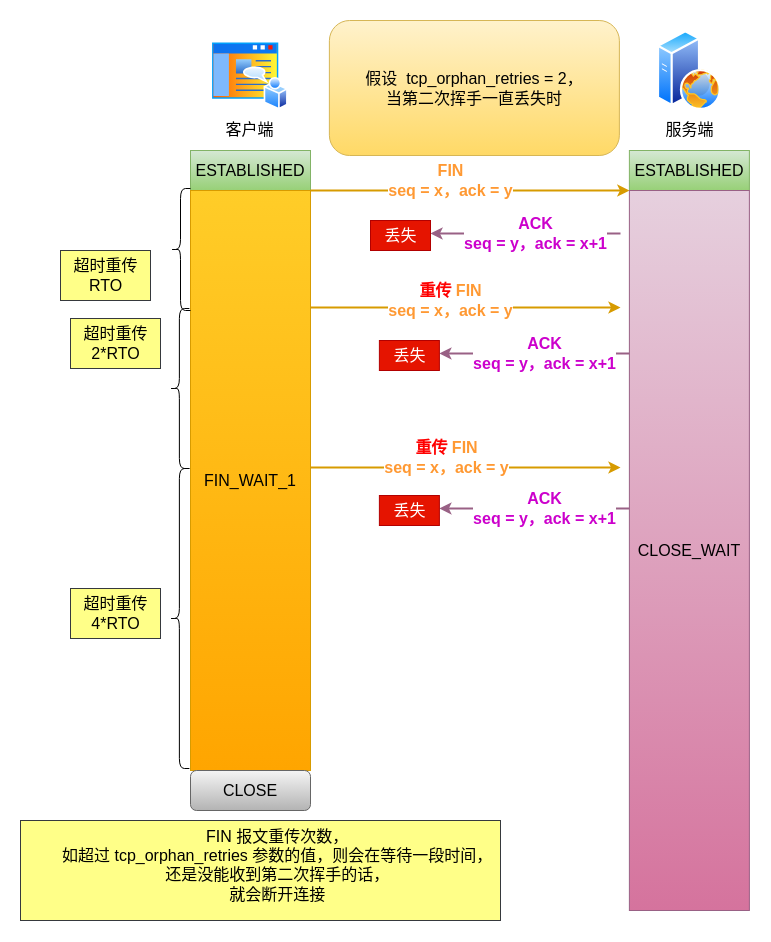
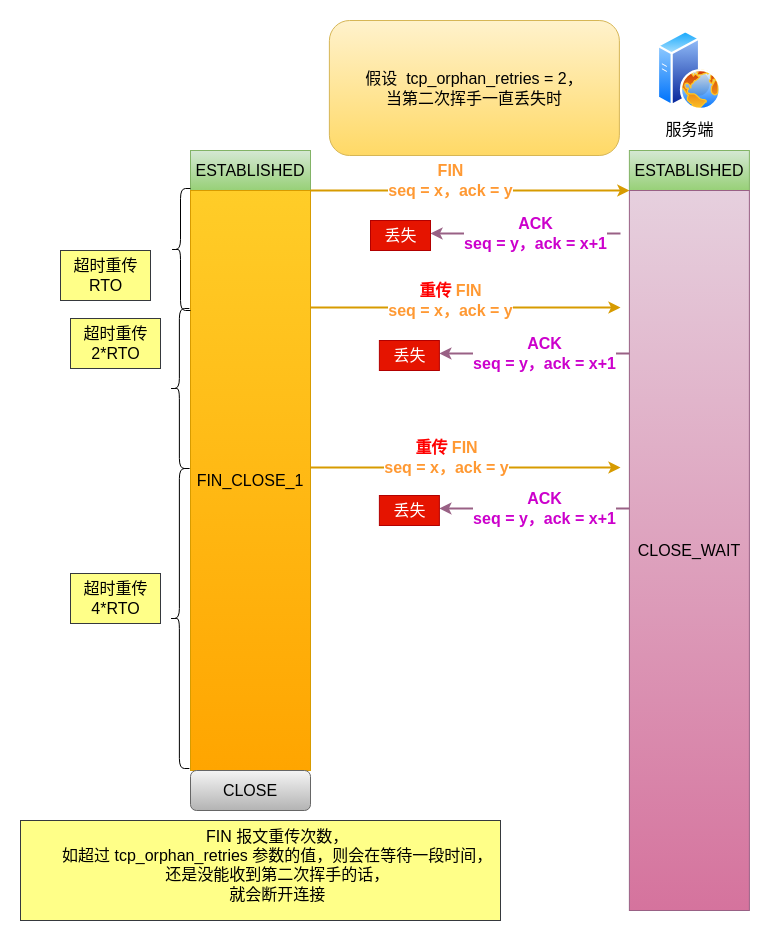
- <mxCell id="3" value="客户端" style="aspect=fixed;perimeter=ellipsePerimeter;html=1;align=center;shadow=0;dashed=0;spacingTop=3;image;image=img/lib/active_directory/home_page.svg;fontSize=16;" parent="1" vertex="1"><mxGeometry x="210" y="40" width="77.78" height="70" as="geometry" /></mxCell>
- <mxCell id="7" value="FIN_WAIT_1" style="rounded=0;whiteSpace=wrap;html=1;fontSize=16;fillColor=#ffcd28;strokeColor=#d79b00;gradientColor=#ffa500;" parent="1" vertex="1"><mxGeometry x="190" y="190" width="120" height="580" as="geometry" /></mxCell>
+ <mxCell id="7" value="FIN_CLOSE_1" style="rounded=0;whiteSpace=wrap;html=1;fontSize=16;fillColor=#ffcd28;strokeColor=#d79b00;gradientColor=#ffa500;" parent="1" vertex="1"><mxGeometry x="190" y="190" width="120" height="580" as="geometry" /></mxCell>
- <mxCell id="14" value="超时重传&lt;br&gt;4*RTO" style="text;html=1;align=center;verticalAlign=middle;resizable=0;points=[];autosize=1;strokeColor=#36393d;fillColor=#ffff88;fontSize=16;" parent="1" vertex="1"><mxGeometry y="588" width="90" height="50" as="geometry" x="70" /></mxCell>
+ <mxCell id="14" value="超时重传&lt;br&gt;4*RTO" style="text;html=1;align=center;verticalAlign=middle;resizable=0;points=[];autosize=1;strokeColor=#36393d;fillColor=#ffff88;fontSize=16;" parent="1" vertex="1"><mxGeometry x="70" y="573" width="90" height="50" as="geometry" /></mxCell>
